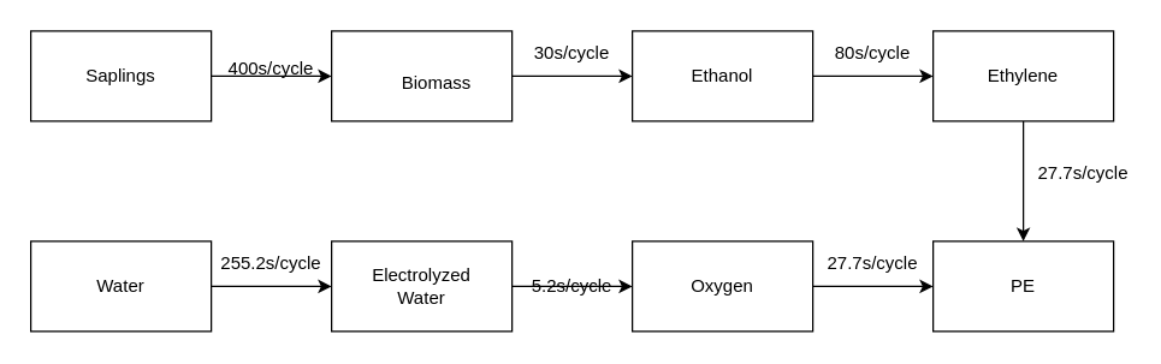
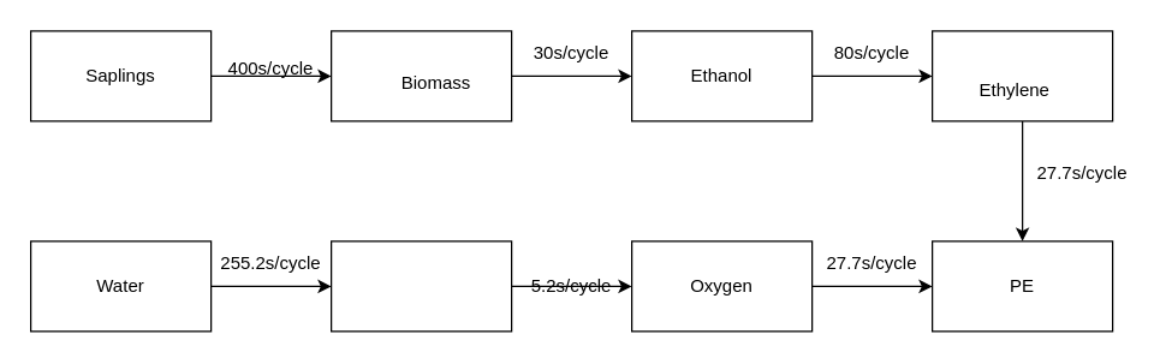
- <mxCell id="14" value="Ethylene" style="text;html=1;strokeColor=none;fillColor=none;align=center;verticalAlign=middle;whiteSpace=wrap;rounded=0;" vertex="1" parent="1"><mxGeometry x="650" y="35" width="60" height="30" as="geometry" /></mxCell>
+ <mxCell id="14" value="Ethylene" style="text;html=1;strokeColor=none;fillColor=none;align=center;verticalAlign=middle;whiteSpace=wrap;rounded=0;" vertex="1" parent="1"><mxGeometry x="645" y="45" width="60" height="30" as="geometry" /></mxCell>
- <mxCell id="24" value="Electrolyzed&lt;br&gt;Water" style="text;html=1;strokeColor=none;fillColor=none;align=center;verticalAlign=middle;whiteSpace=wrap;rounded=0;" vertex="1" parent="1"><mxGeometry x="250" y="175" width="60" height="30" as="geometry" /></mxCell>
